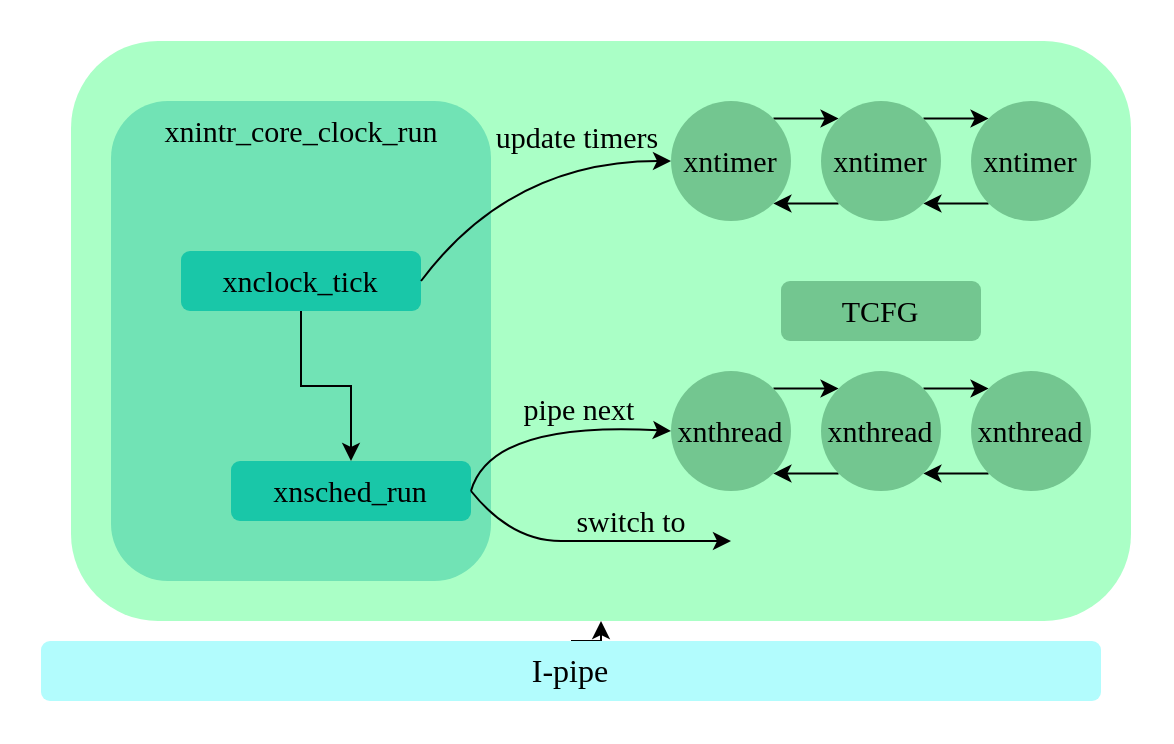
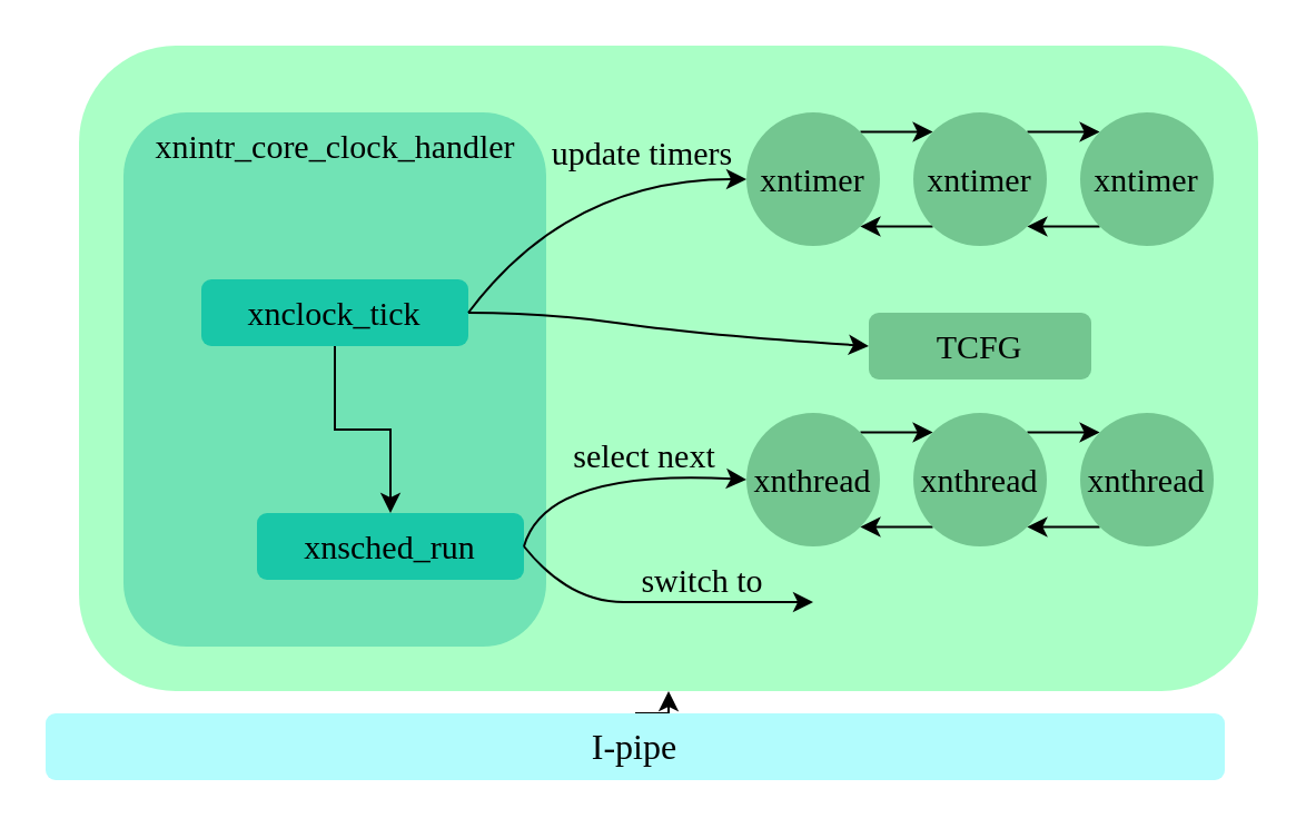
- <mxCell id="6" value="xnintr_core_clock_run" style="text;html=1;align=center;verticalAlign=middle;resizable=0;points=[];autosize=1;strokeColor=none;fillColor=none;fontSize=15;fontFamily=Times New Roman;" vertex="1" parent="1"><mxGeometry x="55" y="50" width="190" height="30" as="geometry" /></mxCell>
+ <mxCell id="6" value="xnintr_core_clock_handler" style="text;html=1;align=center;verticalAlign=middle;resizable=0;points=[];autosize=1;strokeColor=none;fillColor=none;fontSize=15;fontFamily=Times New Roman;" vertex="1" parent="1"><mxGeometry x="55" y="50" width="190" height="30" as="geometry" /></mxCell>
+ <mxCell id="20" value="" style="curved=1;endArrow=classic;html=1;rounded=0;fontFamily=Times New Roman;fontSize=15;exitX=1;exitY=0.5;exitDx=0;exitDy=0;entryX=0;entryY=0.5;entryDx=0;entryDy=0;" edge="1" parent="1" source="8" target="19"><mxGeometry width="50" height="50" relative="1" as="geometry"><mxPoint x="215" y="100" as="sourcePoint" /><mxPoint x="145" y="70" as="targetPoint" /><Array as="points"><mxPoint x="245" y="140" /><mxPoint x="315" y="150" /></Array></mxGeometry></mxCell>
- <mxCell id="29" value="pipe next" style="text;html=1;align=center;verticalAlign=middle;resizable=0;points=[];autosize=1;strokeColor=none;fillColor=none;fontSize=15;fontFamily=Times New Roman;" vertex="1" parent="1"><mxGeometry x="244" y="189" width="90" height="30" as="geometry" /></mxCell>
+ <mxCell id="29" value="select next" style="text;html=1;align=center;verticalAlign=middle;resizable=0;points=[];autosize=1;strokeColor=none;fillColor=none;fontSize=15;fontFamily=Times New Roman;" vertex="1" parent="1"><mxGeometry x="244" y="189" width="90" height="30" as="geometry" /></mxCell>
